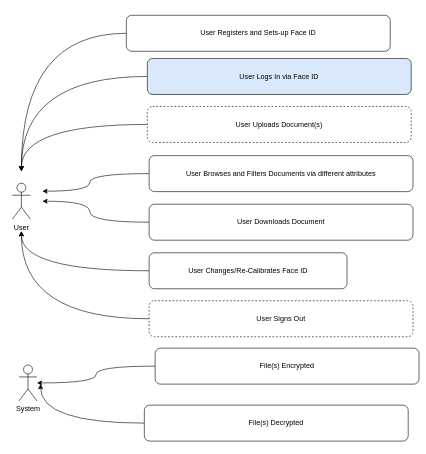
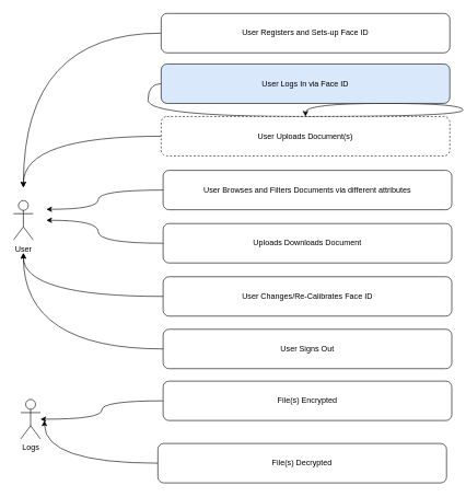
- <mxCell id="3" value="User Registers and Sets-up Face ID" style="rounded=1;whiteSpace=wrap;html=1;" parent="1" vertex="1"><mxGeometry x="210" y="25" width="440" height="60" as="geometry" /></mxCell>
+ <mxCell id="3" value="User Registers and Sets-up Face ID" style="rounded=1;whiteSpace=wrap;html=1;" parent="1" vertex="1"><mxGeometry x="245" y="20" width="440" height="60" as="geometry" /></mxCell>
- <mxCell id="4" style="edgeStyle=orthogonalEdgeStyle;curved=1;orthogonalLoop=1;jettySize=auto;html=1;exitX=0;exitY=0.5;exitDx=0;exitDy=0;" parent="1" source="5" target="16" edge="1"><mxGeometry relative="1" as="geometry" /></mxCell>
+ <mxCell id="4" style="edgeStyle=orthogonalEdgeStyle;curved=1;orthogonalLoop=1;jettySize=auto;html=1;exitX=0;exitY=0.5;exitDx=0;exitDy=0;" parent="1" source="5" target="7" edge="1"><mxGeometry relative="1" as="geometry" /></mxCell>
- <mxCell id="11" value="User Downloads Document" style="rounded=1;whiteSpace=wrap;html=1;" parent="1" vertex="1"><mxGeometry x="248" y="340" width="440" height="60" as="geometry" /></mxCell>
+ <mxCell id="11" value="Uploads Downloads Document" style="rounded=1;whiteSpace=wrap;html=1;" parent="1" vertex="1"><mxGeometry x="248" y="340" width="440" height="60" as="geometry" /></mxCell>
- <mxCell id="13" value="User Changes/Re-Calibrates Face ID" style="rounded=1;whiteSpace=wrap;html=1;" parent="1" vertex="1"><mxGeometry x="248" y="421" width="330" height="60" as="geometry" /></mxCell>
+ <mxCell id="13" value="User Changes/Re-Calibrates Face ID" style="rounded=1;whiteSpace=wrap;html=1;" parent="1" vertex="1"><mxGeometry x="248" y="421" width="440" height="60" as="geometry" /></mxCell>
- <mxCell id="15" value="User Signs Out" style="rounded=1;whiteSpace=wrap;html=1;dashed=1;" parent="1" vertex="1"><mxGeometry x="248" y="501" width="440" height="60" as="geometry" /></mxCell>
+ <mxCell id="15" value="User Signs Out" style="rounded=1;whiteSpace=wrap;html=1;" parent="1" vertex="1"><mxGeometry x="248" y="501" width="440" height="60" as="geometry" /></mxCell>
- <mxCell id="18" value="File(s) Encrypted" style="rounded=1;whiteSpace=wrap;html=1;" vertex="1" parent="1"><mxGeometry x="258" y="580" width="440" height="60" as="geometry" /></mxCell>
+ <mxCell id="18" value="File(s) Encrypted" style="rounded=1;whiteSpace=wrap;html=1;" vertex="1" parent="1"><mxGeometry x="248" y="580" width="440" height="60" as="geometry" /></mxCell>
- <mxCell id="21" value="System" style="shape=umlActor;verticalLabelPosition=bottom;verticalAlign=top;html=1;outlineConnect=0;" vertex="1" parent="1"><mxGeometry x="31" y="608" width="30" height="60" as="geometry" /></mxCell>
+ <mxCell id="21" value="Logs" style="shape=umlActor;verticalLabelPosition=bottom;verticalAlign=top;html=1;outlineConnect=0;" vertex="1" parent="1"><mxGeometry x="31" y="608" width="30" height="60" as="geometry" /></mxCell>
